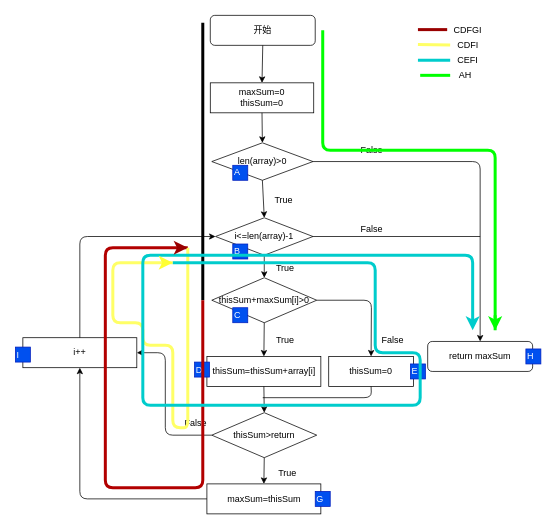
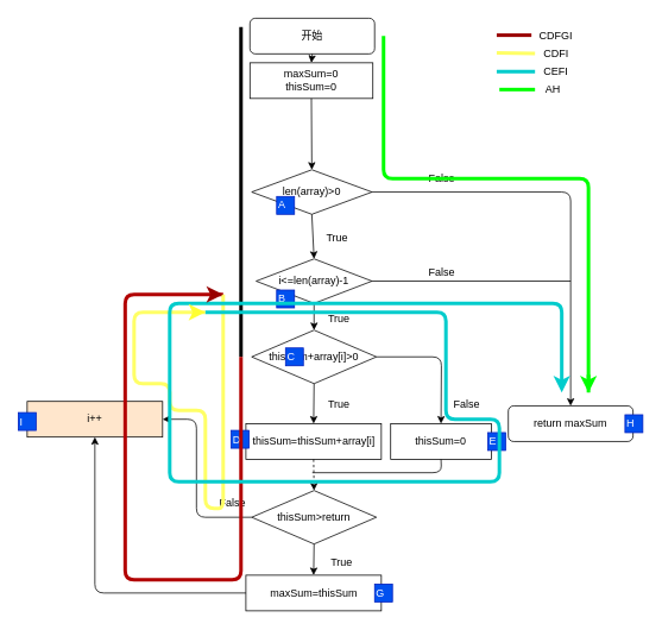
- <mxCell id="4" value="&lt;div&gt;maxSum=0&lt;/div&gt;&lt;div&gt;thisSum=0&lt;br&gt;&lt;/div&gt;" style="rounded=0;whiteSpace=wrap;html=1;" vertex="1" parent="1"><mxGeometry x="280" y="110" width="138" height="40" as="geometry" /></mxCell>
+ <mxCell id="4" value="&lt;div&gt;maxSum=0&lt;/div&gt;&lt;div&gt;thisSum=0&lt;br&gt;&lt;/div&gt;" style="rounded=0;whiteSpace=wrap;html=1;" vertex="1" parent="1"><mxGeometry x="280" y="70" width="138" height="40" as="geometry" /></mxCell>
- <mxCell id="26" value="" style="endArrow=classic;html=1;entryX=0;entryY=0.5;entryDx=0;entryDy=0;exitX=0.5;exitY=0;exitDx=0;exitDy=0;" edge="1" parent="1" source="12" target="21"><mxGeometry width="50" height="50" relative="1" as="geometry"><mxPoint x="30" y="760" as="sourcePoint" /><mxPoint x="80" y="710" as="targetPoint" /><Array as="points"><mxPoint x="106" y="315" /></Array></mxGeometry></mxCell>
- <mxCell id="5" value="thisSum+maxSum[i]&amp;gt;0" style="rhombus;whiteSpace=wrap;html=1;" vertex="1" parent="1"><mxGeometry x="282" y="370" width="140" height="60" as="geometry" /></mxCell>
+ <mxCell id="5" value="thisSum+array[i]&amp;gt;0" style="rhombus;whiteSpace=wrap;html=1;" vertex="1" parent="1"><mxGeometry x="282" y="370" width="140" height="60" as="geometry" /></mxCell>
- <mxCell id="37" value="C" style="text;html=1;resizable=0;points=[];autosize=1;align=left;verticalAlign=top;spacingTop=-4;fillColor=#0050ef;strokeColor=#001DBC;fontColor=#ffffff;" vertex="1" parent="1"><mxGeometry x="310" y="410" width="20" height="20" as="geometry" /></mxCell>
+ <mxCell id="37" value="C" style="text;html=1;resizable=0;points=[];autosize=1;align=left;verticalAlign=top;spacingTop=-4;fillColor=#0050ef;strokeColor=#001DBC;fontColor=#ffffff;" vertex="1" parent="1"><mxGeometry x="320" y="390" width="20" height="20" as="geometry" /></mxCell>
- <mxCell id="12" value="i++" style="rounded=0;whiteSpace=wrap;html=1;" vertex="1" parent="1"><mxGeometry x="30" y="450" width="152" height="40" as="geometry" /></mxCell>
+ <mxCell id="12" value="i++" style="rounded=0;whiteSpace=wrap;html=1;fillColor=#ffe6cc;" vertex="1" parent="1"><mxGeometry x="30" y="450" width="152" height="40" as="geometry" /></mxCell>
- <mxCell id="16" value="" style="endArrow=classic;html=1;entryX=0.5;entryY=0;entryDx=0;entryDy=0;exitX=0.5;exitY=1;exitDx=0;exitDy=0;" edge="1" parent="1" source="8" target="10"><mxGeometry width="50" height="50" relative="1" as="geometry"><mxPoint x="30" y="760" as="sourcePoint" /><mxPoint x="350" y="530" as="targetPoint" /></mxGeometry></mxCell>
+ <mxCell id="16" value="" style="endArrow=classic;html=1;entryX=0.5;entryY=0;entryDx=0;entryDy=0;exitX=0.5;exitY=1;exitDx=0;exitDy=0;dashed=1;" edge="1" parent="1" source="8" target="10"><mxGeometry width="50" height="50" relative="1" as="geometry"><mxPoint x="30" y="760" as="sourcePoint" /><mxPoint x="350" y="530" as="targetPoint" /></mxGeometry></mxCell>
